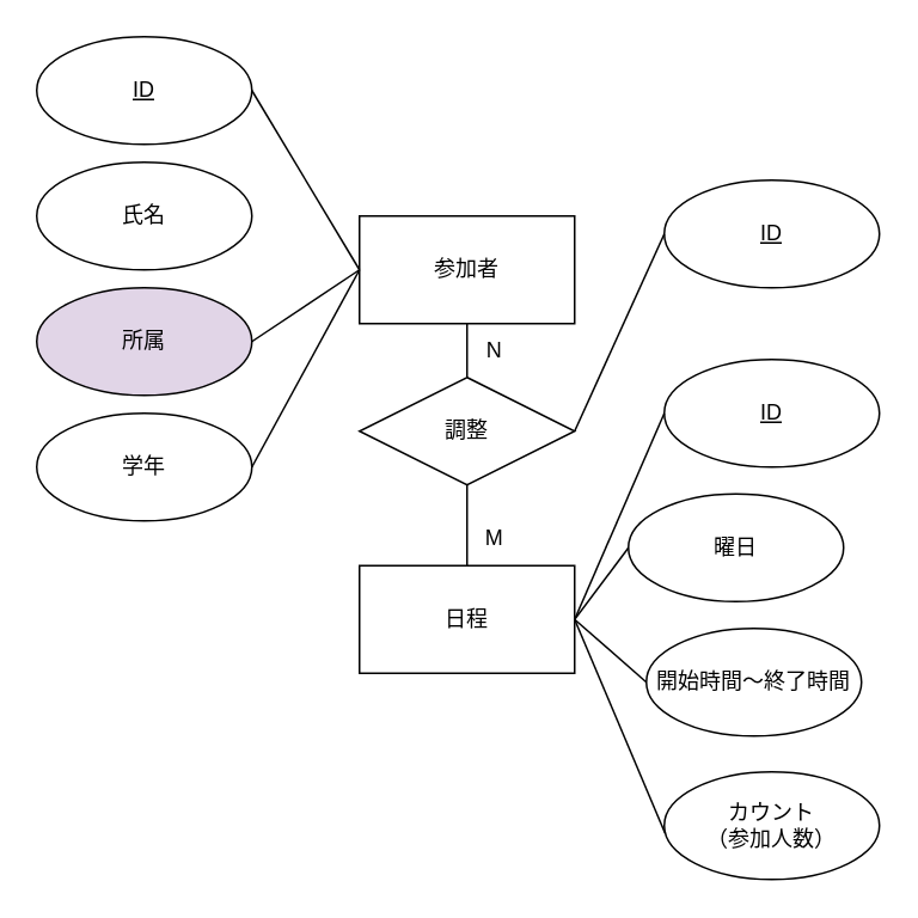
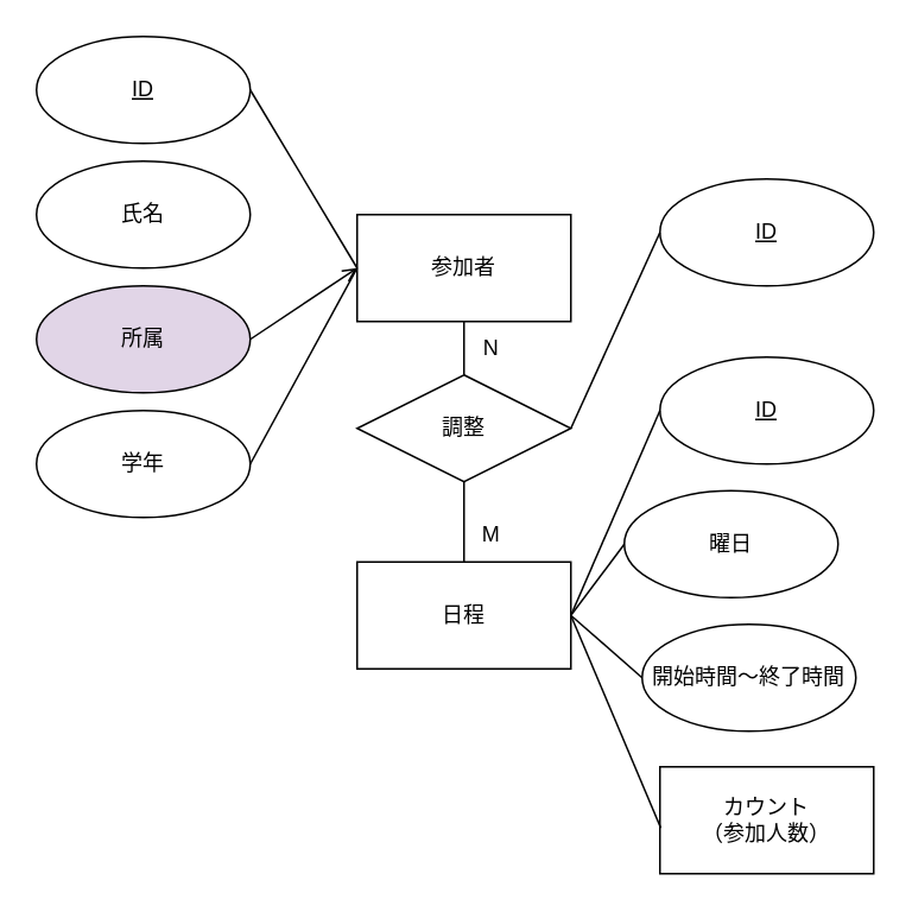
- <mxCell id="21" value="" style="endArrow=none;html=1;exitX=1;exitY=0.5;exitDx=0;exitDy=0;entryX=0;entryY=0.5;entryDx=0;entryDy=0;" parent="1" source="20" target="2" edge="1"><mxGeometry width="50" height="50" relative="1" as="geometry"><mxPoint x="150" y="240" as="sourcePoint" /><mxPoint x="190" y="150" as="targetPoint" /></mxGeometry></mxCell>
+ <mxCell id="21" value="" style="endArrow=open;html=1;exitX=1;exitY=0.5;exitDx=0;exitDy=0;entryX=0;entryY=0.5;entryDx=0;entryDy=0;" parent="1" source="20" target="2" edge="1"><mxGeometry width="50" height="50" relative="1" as="geometry"><mxPoint x="150" y="240" as="sourcePoint" /><mxPoint x="190" y="150" as="targetPoint" /></mxGeometry></mxCell>
- <mxCell id="22" value="カウント&lt;br&gt;（参加人数）" style="ellipse;whiteSpace=wrap;html=1;" parent="1" vertex="1"><mxGeometry x="370" y="430" width="120" height="60" as="geometry" /></mxCell>
+ <mxCell id="22" value="カウント&lt;br&gt;（参加人数）" style="whiteSpace=wrap;html=1;rounded=0;" parent="1" vertex="1"><mxGeometry x="370" y="430" width="120" height="60" as="geometry" /></mxCell>
